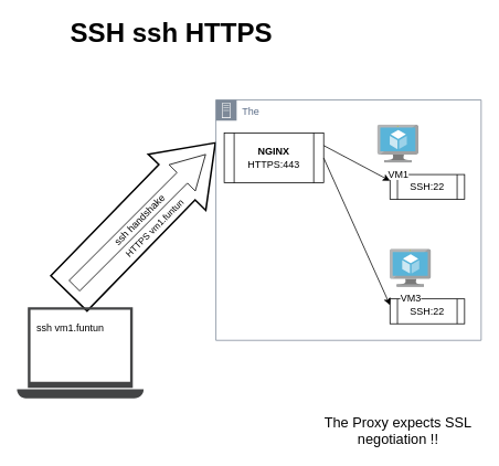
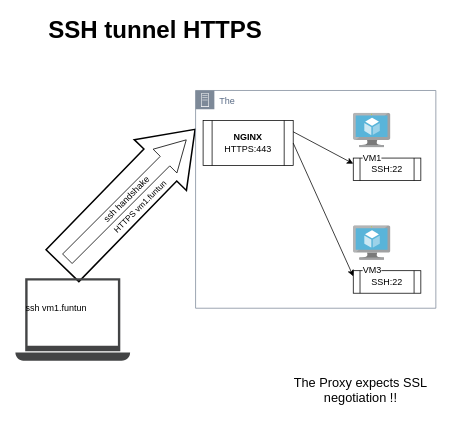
- <mxCell id="16" value="SSH ssh HTTPS" style="text;html=1;align=center;verticalAlign=middle;whiteSpace=wrap;rounded=0;fontSize=32;fontStyle=1" parent="1" vertex="1"><mxGeometry x="30" y="20" width="353" height="40" as="geometry" /></mxCell>
+ <mxCell id="16" value="SSH tunnel HTTPS" style="text;html=1;align=center;verticalAlign=middle;whiteSpace=wrap;rounded=0;fontSize=32;fontStyle=1" parent="1" vertex="1"><mxGeometry x="30" y="20" width="353" height="40" as="geometry" /></mxCell>
- <mxCell id="8" value="VM1" style="image;sketch=0;aspect=fixed;html=1;points=[];align=center;fontSize=12;image=img/lib/mscae/Virtual_Machine.svg;" parent="4" vertex="1"><mxGeometry x="195" y="30" width="50" height="46" as="geometry" /></mxCell>
+ <mxCell id="8" value="VM1" style="image;sketch=0;aspect=fixed;html=1;points=[];align=center;fontSize=12;image=img/lib/mscae/Virtual_Machine.svg;" parent="4" vertex="1"><mxGeometry x="210" y="30" width="50" height="46" as="geometry" /></mxCell>
- <mxCell id="15" value="ssh vm1.funtun" style="text;html=1;align=center;verticalAlign=middle;whiteSpace=wrap;rounded=0;" parent="13" vertex="1"><mxGeometry x="21" y="10" width="87" height="30" as="geometry" /></mxCell>
+ <mxCell id="15" value="ssh vm1.funtun" style="text;html=1;align=center;verticalAlign=middle;whiteSpace=wrap;rounded=0;" parent="13" vertex="1"><mxGeometry x="11" y="25" width="87" height="30" as="geometry" /></mxCell>
